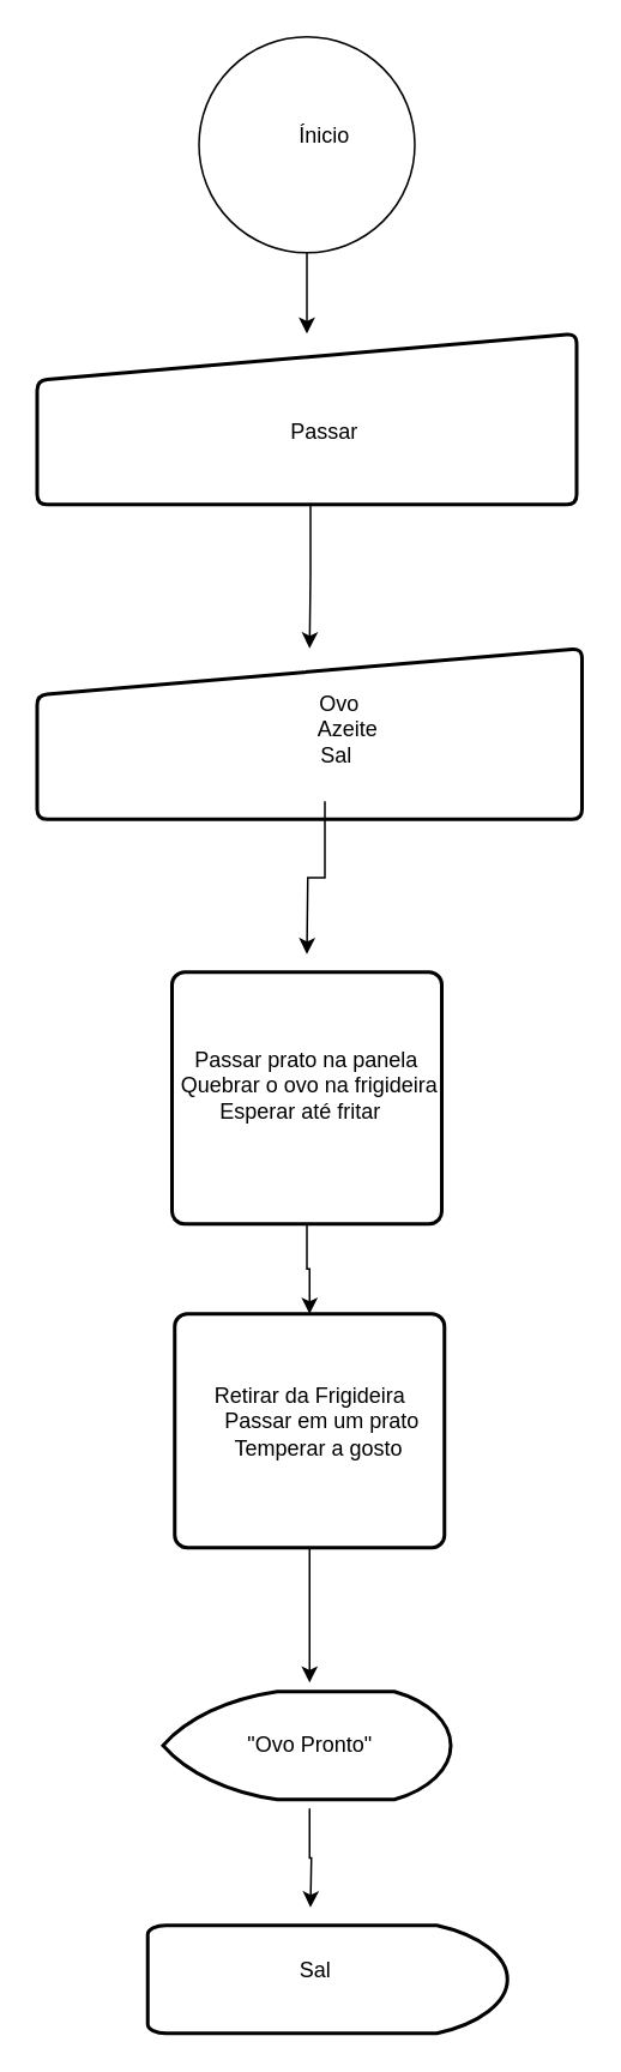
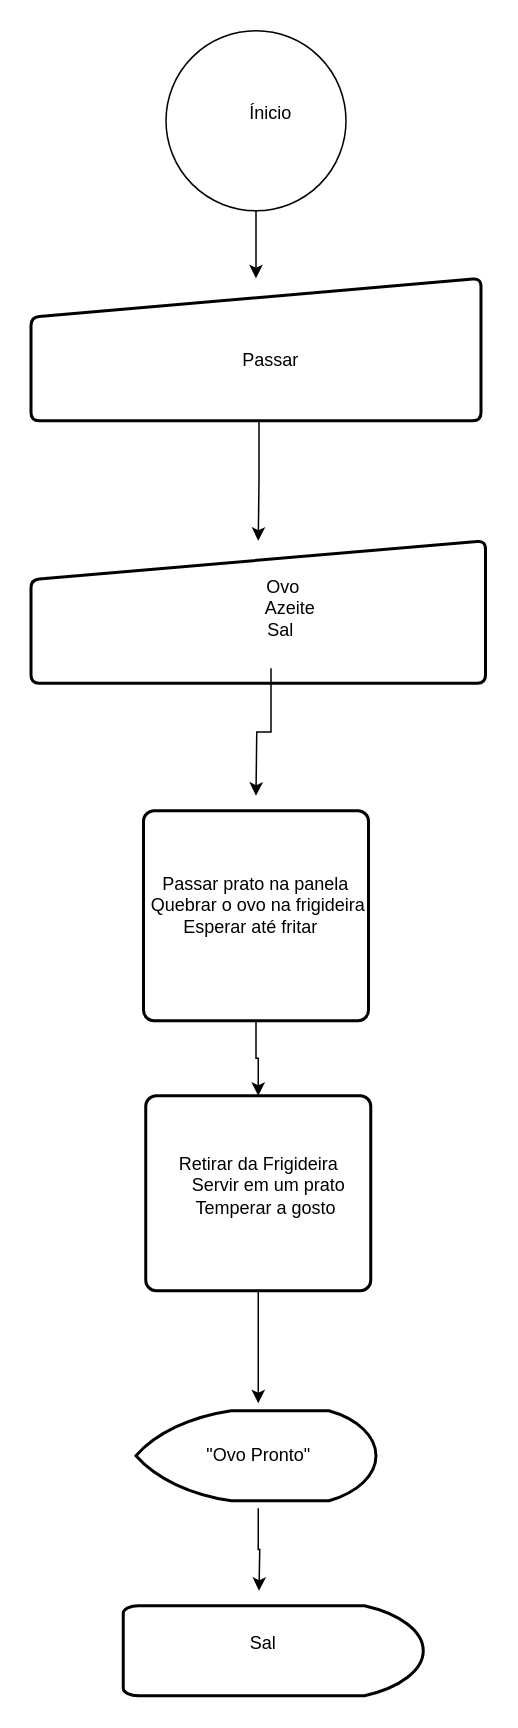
- <mxCell id="22" value=" Retirar da Frigideira&lt;br&gt;&amp;nbsp;&amp;nbsp;&amp;nbsp; Passar em um prato&lt;br&gt;&amp;nbsp;&amp;nbsp; Temperar a gosto" style="text;html=1;strokeColor=none;fillColor=none;align=center;verticalAlign=middle;whiteSpace=wrap;rounded=0;" vertex="1" parent="1"><mxGeometry x="61.5" y="740" width="220" height="100" as="geometry" /></mxCell>
+ <mxCell id="22" value=" Retirar da Frigideira&lt;br&gt;&amp;nbsp;&amp;nbsp;&amp;nbsp; Servir em um prato&lt;br&gt;&amp;nbsp;&amp;nbsp; Temperar a gosto" style="text;html=1;strokeColor=none;fillColor=none;align=center;verticalAlign=middle;whiteSpace=wrap;rounded=0;" vertex="1" parent="1"><mxGeometry x="61.5" y="740" width="220" height="100" as="geometry" /></mxCell>
